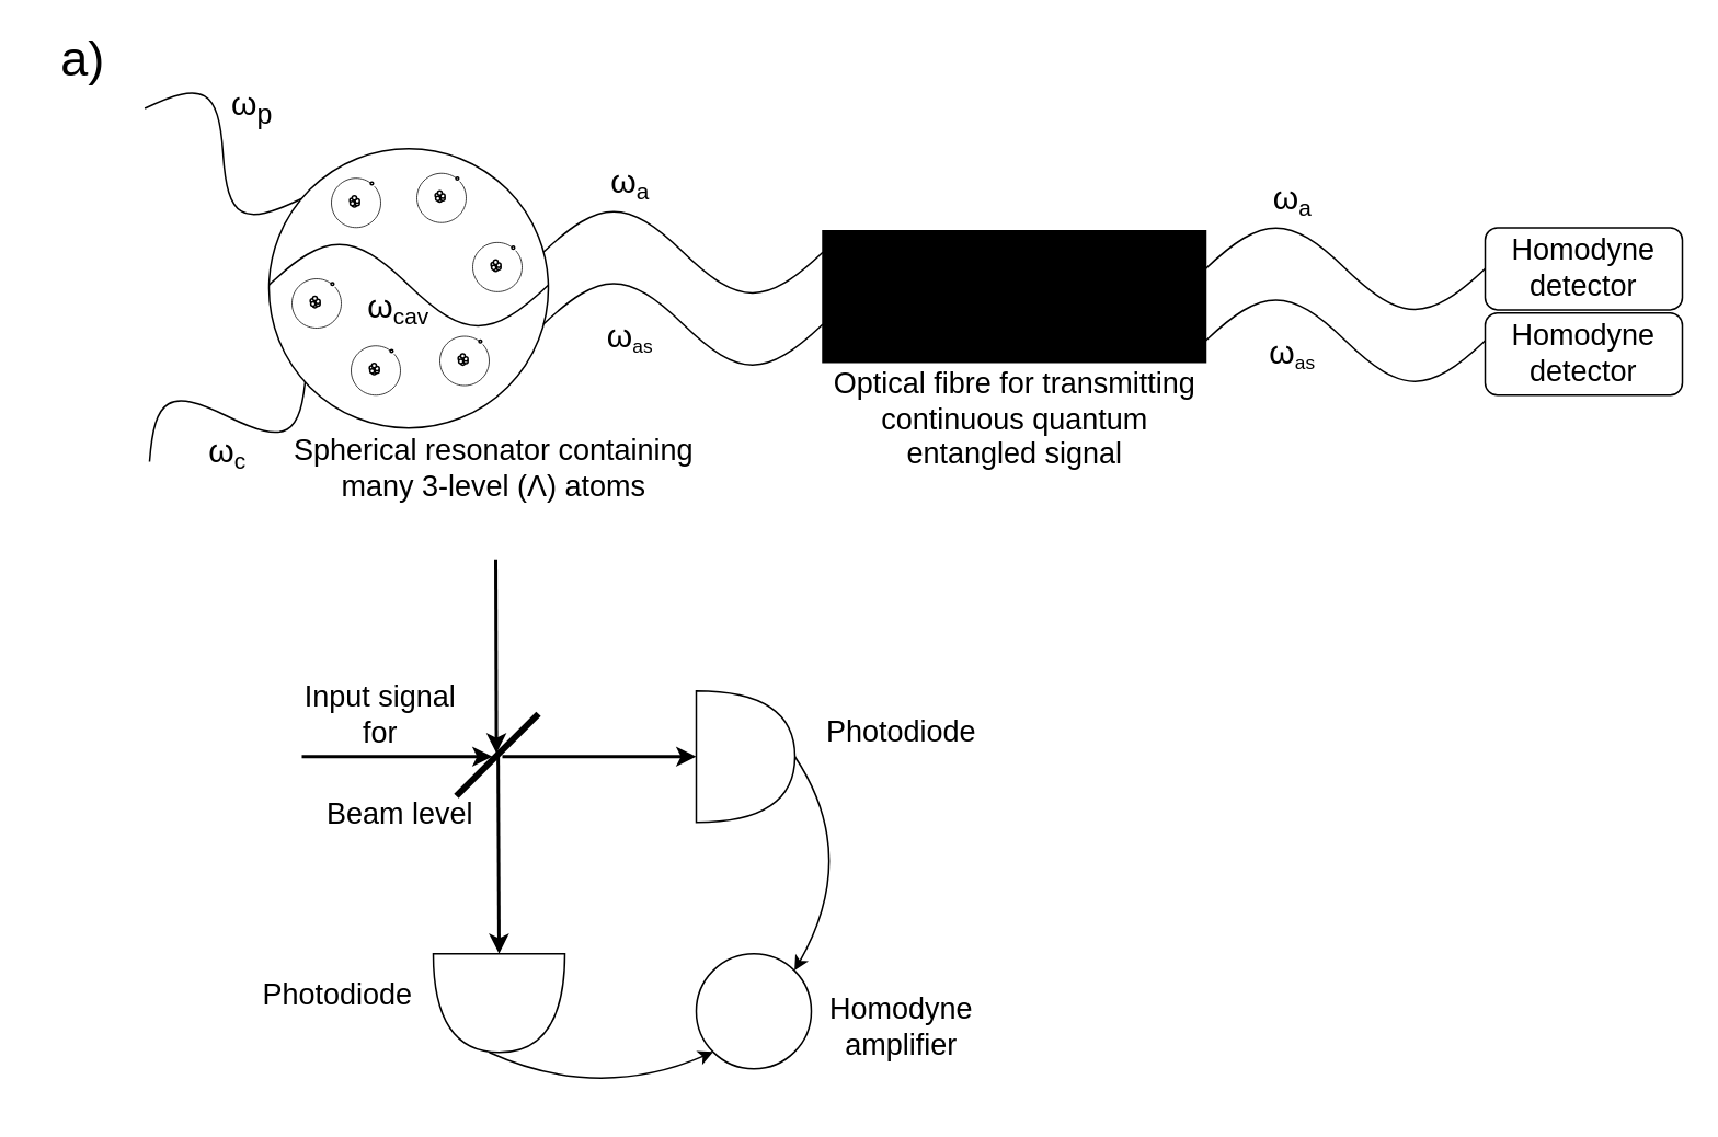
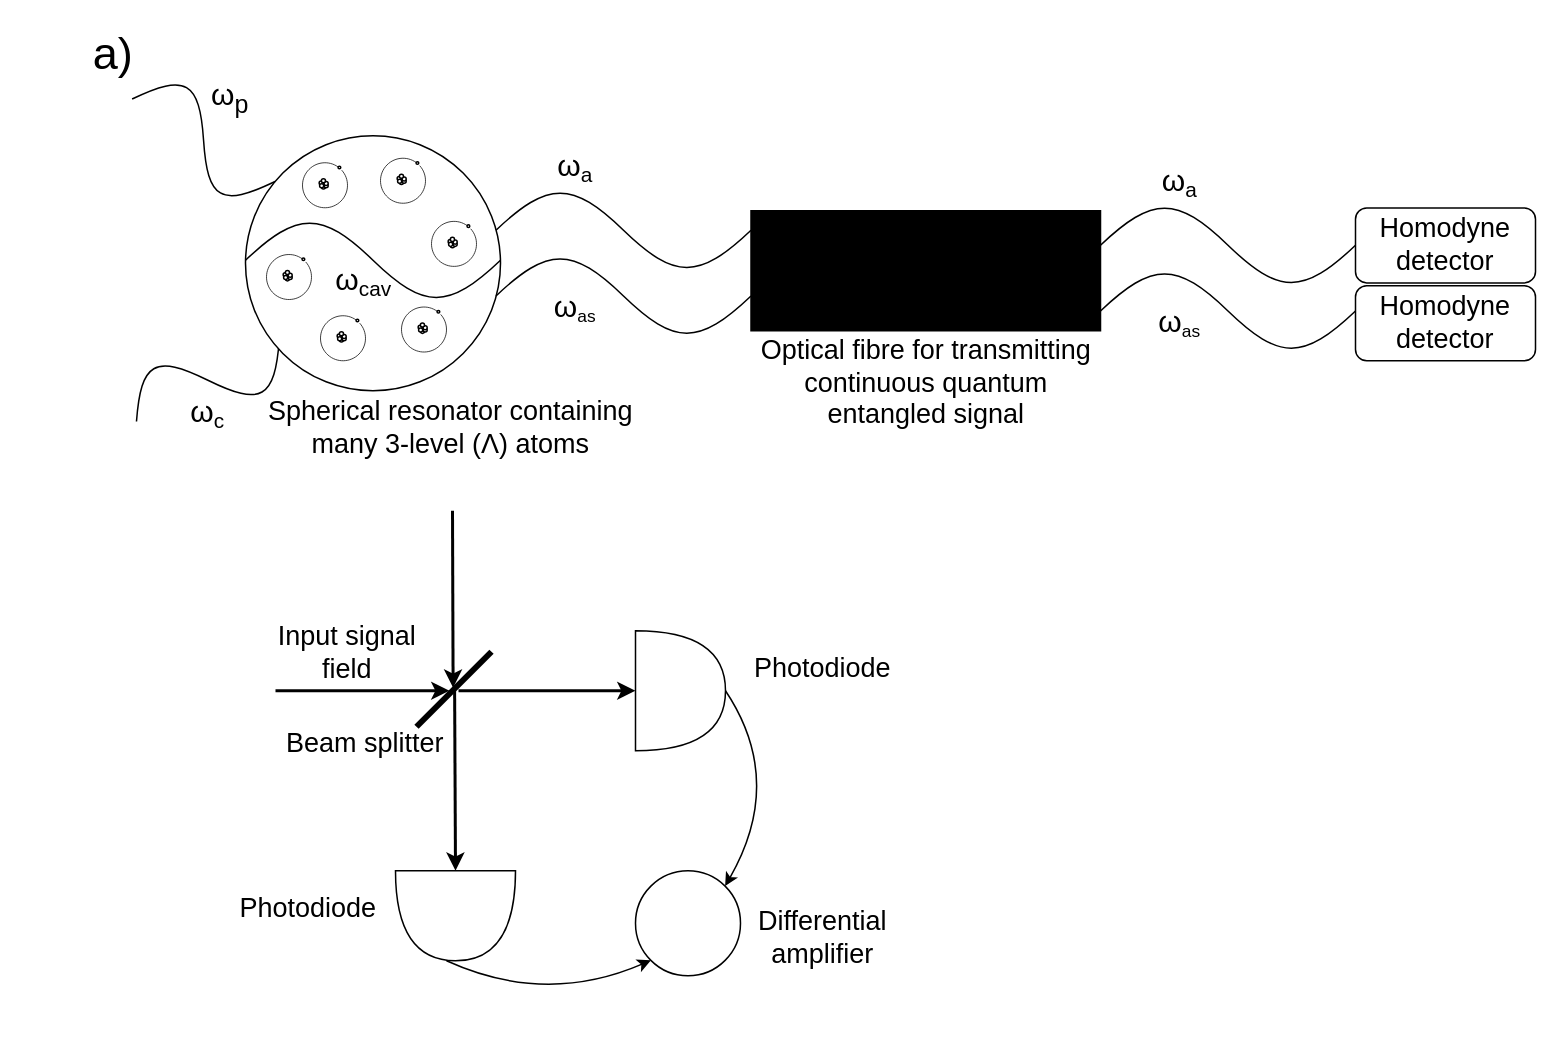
- <mxCell id="81" value="&lt;font style=&quot;font-size: 30px;&quot;&gt;a)&lt;/font&gt;" style="text;html=1;align=center;verticalAlign=middle;whiteSpace=wrap;rounded=0;" vertex="1" parent="1"><mxGeometry x="20" y="20" width="60" height="30" as="geometry" /></mxCell>
+ <mxCell id="81" value="&lt;font style=&quot;font-size: 30px;&quot;&gt;a)&lt;/font&gt;" style="text;html=1;align=center;verticalAlign=middle;whiteSpace=wrap;rounded=0;" vertex="1" parent="1"><mxGeometry x="45" y="20" width="60" height="30" as="geometry" /></mxCell>
- <mxCell id="86" value="&lt;font style=&quot;font-size: 18px;&quot;&gt;Input signal for&lt;/font&gt;" style="text;html=1;align=center;verticalAlign=middle;whiteSpace=wrap;rounded=0;" vertex="1" parent="1"><mxGeometry x="183" y="420" width="96" height="30" as="geometry" /></mxCell>
+ <mxCell id="86" value="&lt;font style=&quot;font-size: 18px;&quot;&gt;Input signal field&lt;/font&gt;" style="text;html=1;align=center;verticalAlign=middle;whiteSpace=wrap;rounded=0;" vertex="1" parent="1"><mxGeometry x="183" y="420" width="96" height="30" as="geometry" /></mxCell>
- <mxCell id="85" value="&lt;font style=&quot;font-size: 18px;&quot;&gt;Beam level&lt;/font&gt;" style="text;html=1;align=center;verticalAlign=middle;whiteSpace=wrap;rounded=0;" vertex="1" parent="1"><mxGeometry x="168" y="480" width="150" height="30" as="geometry" /></mxCell>
+ <mxCell id="85" value="&lt;font style=&quot;font-size: 18px;&quot;&gt;Beam splitter&lt;/font&gt;" style="text;html=1;align=center;verticalAlign=middle;whiteSpace=wrap;rounded=0;" vertex="1" parent="1"><mxGeometry x="168" y="480" width="150" height="30" as="geometry" /></mxCell>
- <mxCell id="96" value="&lt;font style=&quot;font-size: 18px;&quot;&gt;Homodyne amplifier&lt;/font&gt;" style="text;html=1;align=center;verticalAlign=middle;whiteSpace=wrap;rounded=0;" vertex="1" parent="1"><mxGeometry x="473" y="610" width="150" height="30" as="geometry" /></mxCell>
+ <mxCell id="96" value="&lt;font style=&quot;font-size: 18px;&quot;&gt;Differential amplifier&lt;/font&gt;" style="text;html=1;align=center;verticalAlign=middle;whiteSpace=wrap;rounded=0;" vertex="1" parent="1"><mxGeometry x="473" y="610" width="150" height="30" as="geometry" /></mxCell>
